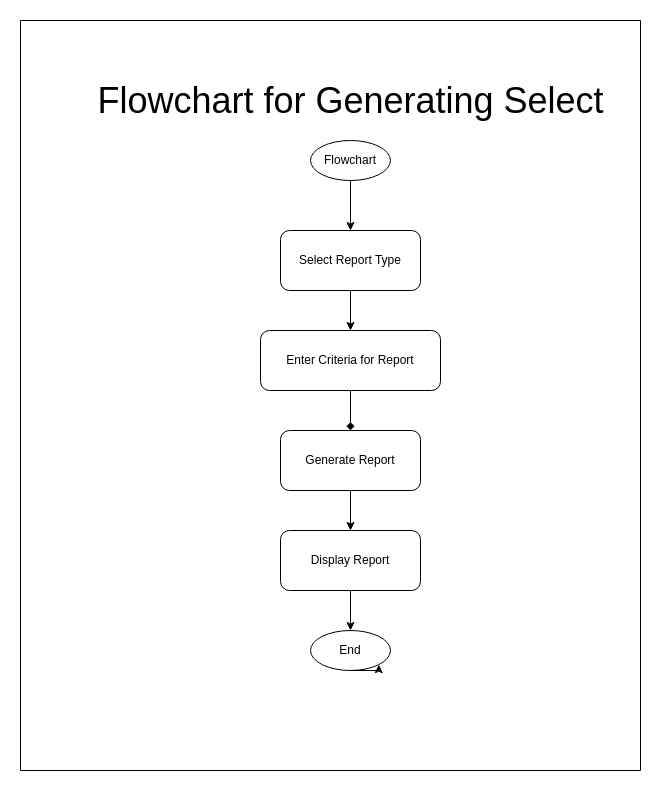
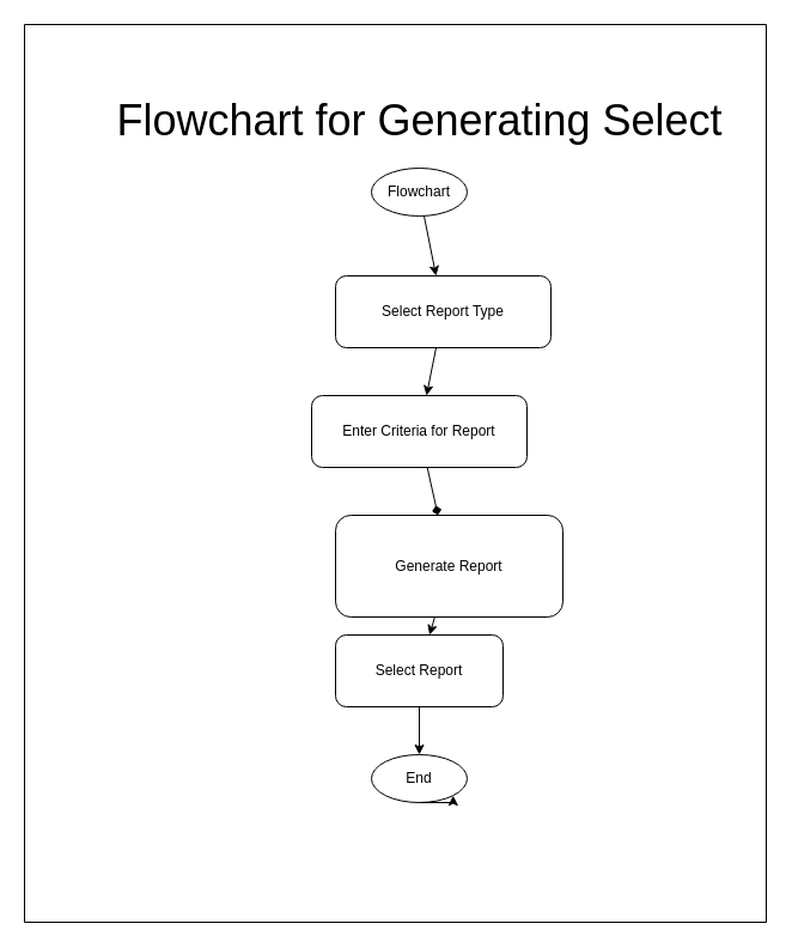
- <mxCell id="3" value="Select Report Type" style="rounded=1;whiteSpace=wrap;html=1;" parent="1" vertex="1"><mxGeometry x="280" y="230" width="140" height="60" as="geometry" /></mxCell>
+ <mxCell id="3" value="Select Report Type" style="rounded=1;whiteSpace=wrap;html=1;" parent="1" vertex="1"><mxGeometry x="280" y="230" width="180" height="60" as="geometry" /></mxCell>
- <mxCell id="5" value="Generate Report" style="rounded=1;whiteSpace=wrap;html=1;" parent="1" vertex="1"><mxGeometry x="280" y="430" width="140" height="60" as="geometry" /></mxCell>
+ <mxCell id="5" value="Generate Report" style="rounded=1;whiteSpace=wrap;html=1;" parent="1" vertex="1"><mxGeometry x="280" y="430" width="190" height="85" as="geometry" /></mxCell>
- <mxCell id="6" value="Display Report" style="rounded=1;whiteSpace=wrap;html=1;" parent="1" vertex="1"><mxGeometry x="280" y="530" width="140" height="60" as="geometry" /></mxCell>
+ <mxCell id="6" value="Select Report" style="rounded=1;whiteSpace=wrap;html=1;" parent="1" vertex="1"><mxGeometry x="280" y="530" width="140" height="60" as="geometry" /></mxCell>
